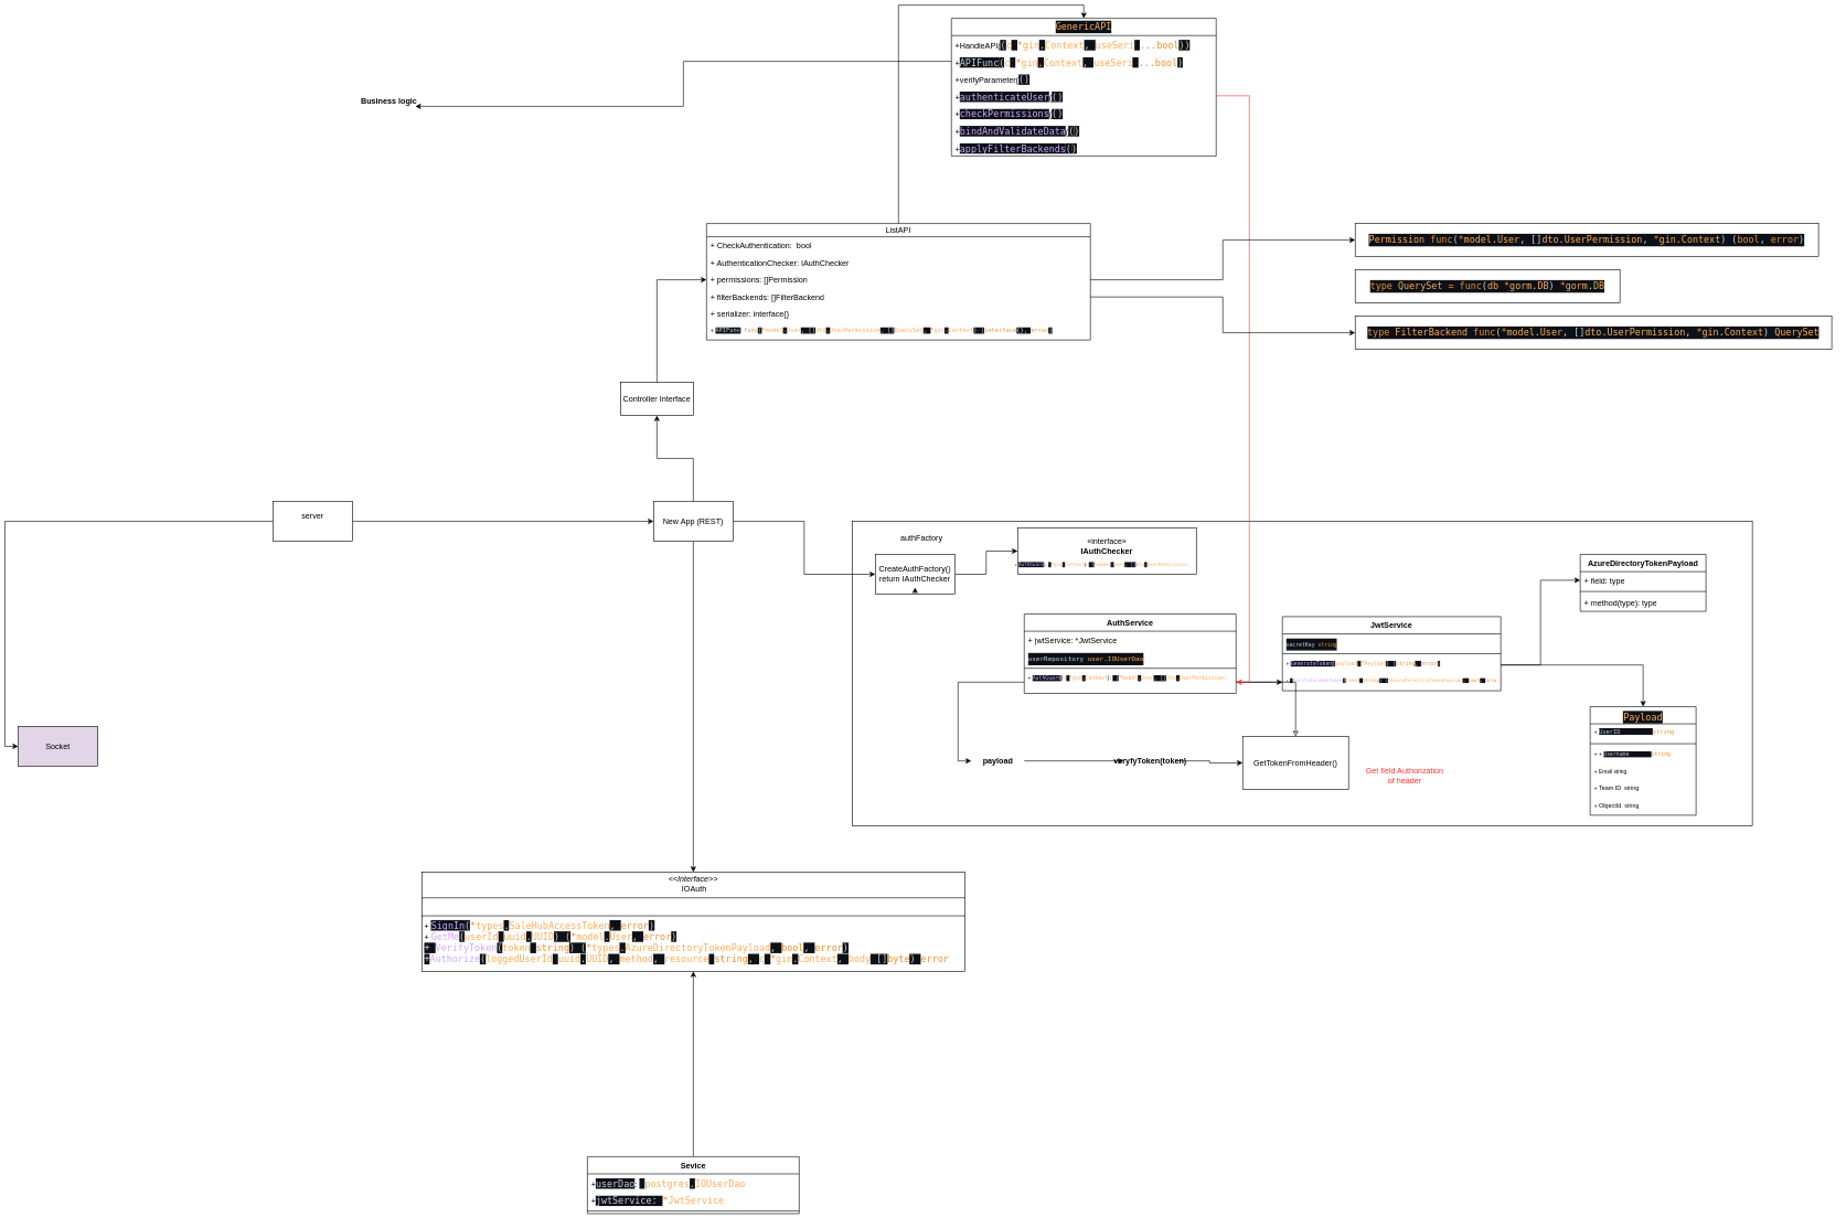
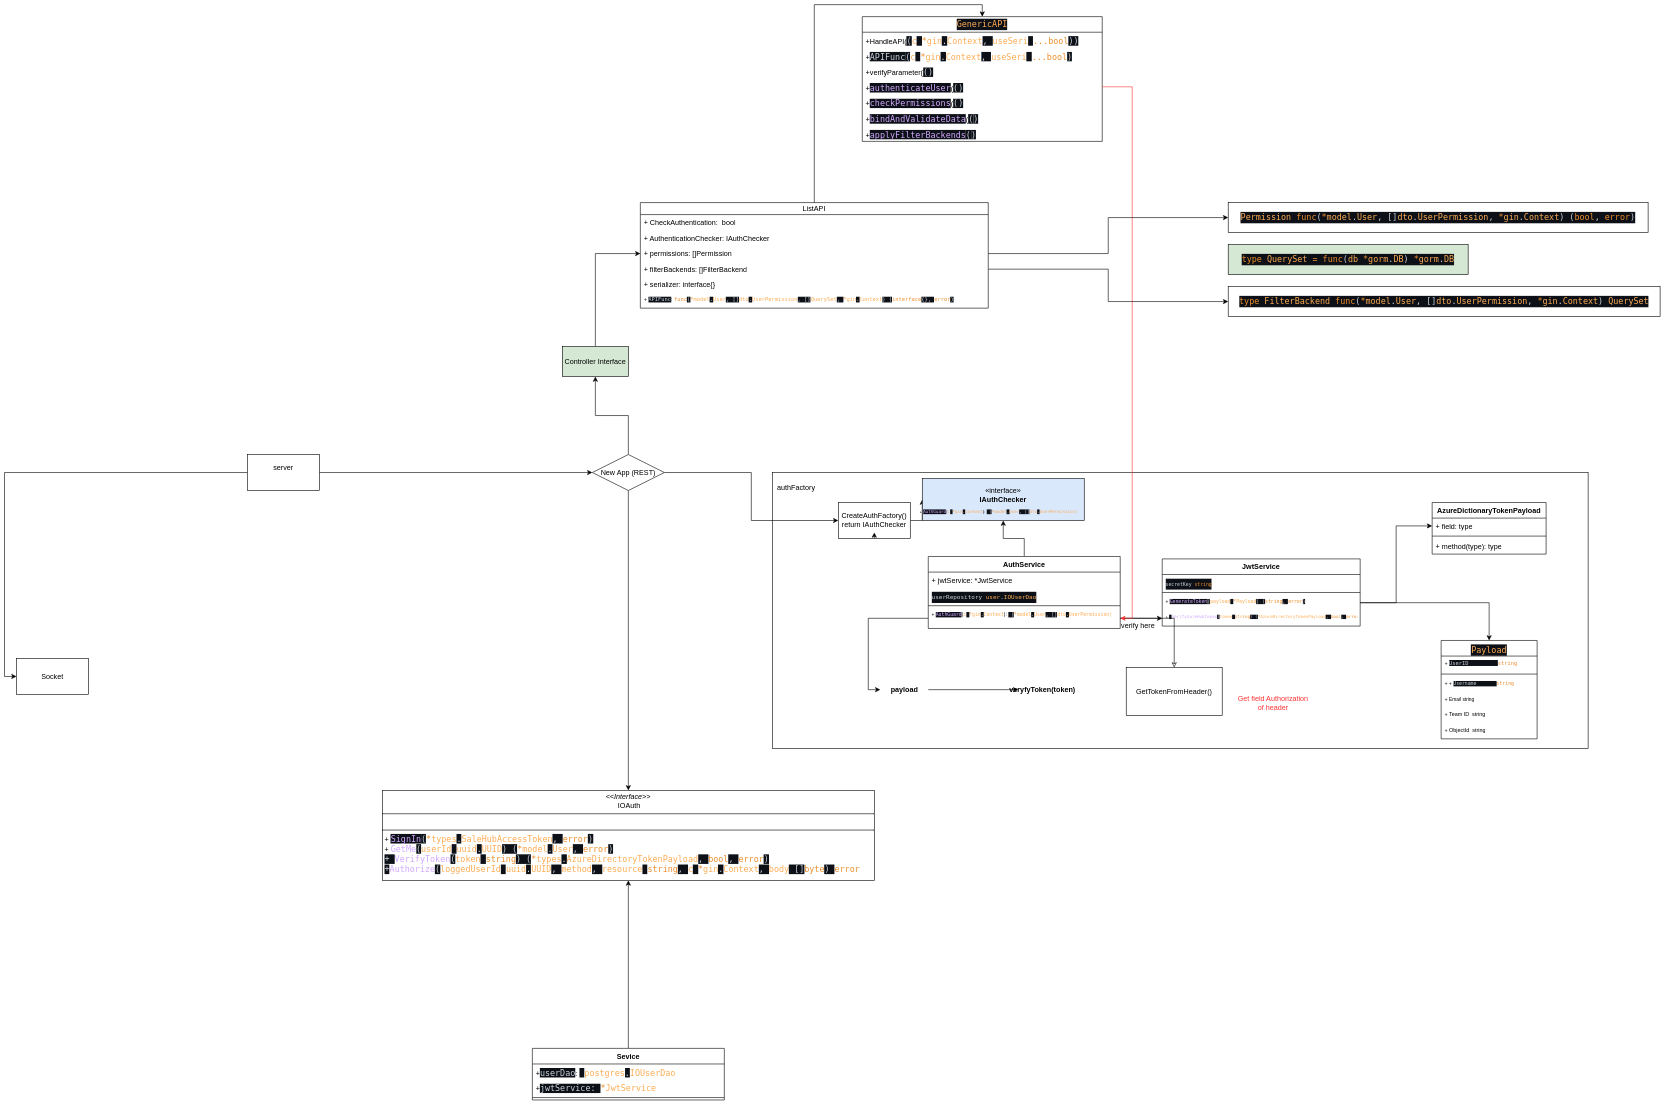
- <mxCell id="76" style="edgeStyle=orthogonalEdgeStyle;rounded=0;orthogonalLoop=1;jettySize=auto;html=1;" edge="1" parent="1" source="56" target="75"><mxGeometry relative="1" as="geometry"><mxPoint x="2050" y="85" as="targetPoint" /></mxGeometry></mxCell>
- <mxCell id="75" value="Business logic&lt;div&gt;&lt;br&gt;&lt;/div&gt;" style="text;align=center;fontStyle=1;verticalAlign=middle;spacingLeft=3;spacingRight=3;strokeColor=none;rotatable=0;points=[[0,0.5],[1,0.5]];portConstraint=eastwest;html=1;" vertex="1" parent="1"><mxGeometry x="540" y="140" width="80" height="26" as="geometry" /></mxCell>
- <mxCell id="66" value="&lt;div style=&quot;color: rgb(201, 209, 217); background-color: rgb(13, 17, 23); font-family: &amp;quot;Droid Sans Mono&amp;quot;, &amp;quot;monospace&amp;quot;, monospace; font-size: 14px; line-height: 19px; white-space: pre;&quot;&gt;&lt;span style=&quot;color: #ec8e2c;&quot;&gt;type&lt;/span&gt; &lt;span style=&quot;color: #fdac54;&quot;&gt;QuerySet&lt;/span&gt; &lt;span style=&quot;color: #ec8e2c;&quot;&gt;=&lt;/span&gt; &lt;span style=&quot;color: #ec8e2c;&quot;&gt;func&lt;/span&gt;(&lt;span style=&quot;color: #fdac54;&quot;&gt;db&lt;/span&gt; &lt;span style=&quot;color: #ec8e2c;&quot;&gt;*&lt;/span&gt;&lt;span style=&quot;color: #fdac54;&quot;&gt;gorm&lt;/span&gt;.&lt;span style=&quot;color: #fdac54;&quot;&gt;DB&lt;/span&gt;) &lt;span style=&quot;color: #ec8e2c;&quot;&gt;*&lt;/span&gt;&lt;span style=&quot;color: #fdac54;&quot;&gt;gorm&lt;/span&gt;.&lt;span style=&quot;color: #fdac54;&quot;&gt;DB&lt;/span&gt;&lt;/div&gt;" style="html=1;whiteSpace=wrap;" vertex="1" parent="1"><mxGeometry x="2040" y="400" width="400" height="50" as="geometry" /></mxCell>
+ <mxCell id="66" value="&lt;div style=&quot;color: rgb(201, 209, 217); background-color: rgb(13, 17, 23); font-family: &amp;quot;Droid Sans Mono&amp;quot;, &amp;quot;monospace&amp;quot;, monospace; font-size: 14px; line-height: 19px; white-space: pre;&quot;&gt;&lt;span style=&quot;color: #ec8e2c;&quot;&gt;type&lt;/span&gt; &lt;span style=&quot;color: #fdac54;&quot;&gt;QuerySet&lt;/span&gt; &lt;span style=&quot;color: #ec8e2c;&quot;&gt;=&lt;/span&gt; &lt;span style=&quot;color: #ec8e2c;&quot;&gt;func&lt;/span&gt;(&lt;span style=&quot;color: #fdac54;&quot;&gt;db&lt;/span&gt; &lt;span style=&quot;color: #ec8e2c;&quot;&gt;*&lt;/span&gt;&lt;span style=&quot;color: #fdac54;&quot;&gt;gorm&lt;/span&gt;.&lt;span style=&quot;color: #fdac54;&quot;&gt;DB&lt;/span&gt;) &lt;span style=&quot;color: #ec8e2c;&quot;&gt;*&lt;/span&gt;&lt;span style=&quot;color: #fdac54;&quot;&gt;gorm&lt;/span&gt;.&lt;span style=&quot;color: #fdac54;&quot;&gt;DB&lt;/span&gt;&lt;/div&gt;" style="html=1;whiteSpace=wrap;fillColor=#d5e8d4;" vertex="1" parent="1"><mxGeometry x="2040" y="400" width="400" height="50" as="geometry" /></mxCell>
- <mxCell id="63" value="Controller Interface" style="html=1;whiteSpace=wrap;" vertex="1" parent="1"><mxGeometry x="930" y="570" width="110" height="50" as="geometry" /></mxCell>
+ <mxCell id="63" value="Controller Interface" style="html=1;whiteSpace=wrap;fillColor=#d5e8d4;" vertex="1" parent="1"><mxGeometry x="930" y="570" width="110" height="50" as="geometry" /></mxCell>
- <mxCell id="6" value="New App (REST)" style="rounded=0;whiteSpace=wrap;html=1;" vertex="1" parent="1"><mxGeometry x="980" y="750" width="120" height="60" as="geometry" /></mxCell>
+ <mxCell id="6" value="New App (REST)" style="rhombus;whiteSpace=wrap;html=1;" vertex="1" parent="1"><mxGeometry x="980" y="750" width="120" height="60" as="geometry" /></mxCell>
- <mxCell id="12" value="authFactory" style="text;html=1;align=center;verticalAlign=middle;whiteSpace=wrap;rounded=0;" vertex="1" parent="1"><mxGeometry x="1355" y="790" width="60" height="30" as="geometry" /></mxCell>
+ <mxCell id="12" value="authFactory" style="text;html=1;align=center;verticalAlign=middle;whiteSpace=wrap;rounded=0;" vertex="1" parent="1"><mxGeometry x="1290" y="790" width="60" height="30" as="geometry" /></mxCell>
- <mxCell id="20" value="«interface»&lt;br&gt;&lt;b&gt;IAuthChecker&lt;/b&gt;&lt;div&gt;&lt;br&gt;&lt;/div&gt;" style="html=1;whiteSpace=wrap;" vertex="1" parent="1"><mxGeometry x="1530" y="790" width="270" height="70" as="geometry" /></mxCell>
+ <mxCell id="20" value="«interface»&lt;br&gt;&lt;b&gt;IAuthChecker&lt;/b&gt;&lt;div&gt;&lt;br&gt;&lt;/div&gt;" style="html=1;whiteSpace=wrap;fillColor=#dae8fc;" vertex="1" parent="1"><mxGeometry x="1530" y="790" width="270" height="70" as="geometry" /></mxCell>
- <mxCell id="37" value="AzureDirectoryTokenPayload" style="swimlane;fontStyle=1;align=center;verticalAlign=top;childLayout=stackLayout;horizontal=1;startSize=26;horizontalStack=0;resizeParent=1;resizeParentMax=0;resizeLast=0;collapsible=1;marginBottom=0;whiteSpace=wrap;html=1;" vertex="1" parent="1"><mxGeometry x="2380" y="830" width="190" height="86" as="geometry" /></mxCell>
+ <mxCell id="37" value="AzureDictionaryTokenPayload" style="swimlane;fontStyle=1;align=center;verticalAlign=top;childLayout=stackLayout;horizontal=1;startSize=26;horizontalStack=0;resizeParent=1;resizeParentMax=0;resizeLast=0;collapsible=1;marginBottom=0;whiteSpace=wrap;html=1;" vertex="1" parent="1"><mxGeometry x="2380" y="830" width="190" height="86" as="geometry" /></mxCell>
- <mxCell id="8" value="CreateAuthFactory()&lt;br&gt;return IAuthChecker" style="rounded=0;whiteSpace=wrap;html=1;" vertex="1" parent="1"><mxGeometry x="1315" y="830" width="120" height="60" as="geometry" /></mxCell>
+ <mxCell id="8" value="CreateAuthFactory()&lt;br&gt;return IAuthChecker" style="rounded=0;whiteSpace=wrap;html=1;" vertex="1" parent="1"><mxGeometry x="1390" y="830" width="120" height="60" as="geometry" /></mxCell>
+ <mxCell id="14" style="edgeStyle=orthogonalEdgeStyle;rounded=0;orthogonalLoop=1;jettySize=auto;html=1;entryX=0.5;entryY=1;entryDx=0;entryDy=0;" edge="1" parent="1" source="15" target="20"><mxGeometry relative="1" as="geometry"><mxPoint x="1570" y="880" as="sourcePoint" /><mxPoint x="1570" y="850" as="targetPoint" /></mxGeometry></mxCell>
+ <mxCell id="22" value="verify here" style="text;html=1;align=center;verticalAlign=middle;whiteSpace=wrap;rounded=0;" vertex="1" parent="1"><mxGeometry x="1860" y="1020" width="60" height="30" as="geometry" /></mxCell>
- <mxCell id="41" value="Socket" style="rounded=0;whiteSpace=wrap;html=1;fillColor=#e1d5e7;" vertex="1" parent="1"><mxGeometry x="20" y="1090" width="120" height="60" as="geometry" /></mxCell>
+ <mxCell id="41" value="Socket" style="rounded=0;whiteSpace=wrap;html=1;" vertex="1" parent="1"><mxGeometry x="20" y="1090" width="120" height="60" as="geometry" /></mxCell>
- <mxCell id="73" style="edgeStyle=orthogonalEdgeStyle;rounded=0;orthogonalLoop=1;jettySize=auto;html=1;entryX=0;entryY=0.5;entryDx=0;entryDy=0;" edge="1" parent="1" source="74" target="44"><mxGeometry relative="1" as="geometry" /></mxCell>
